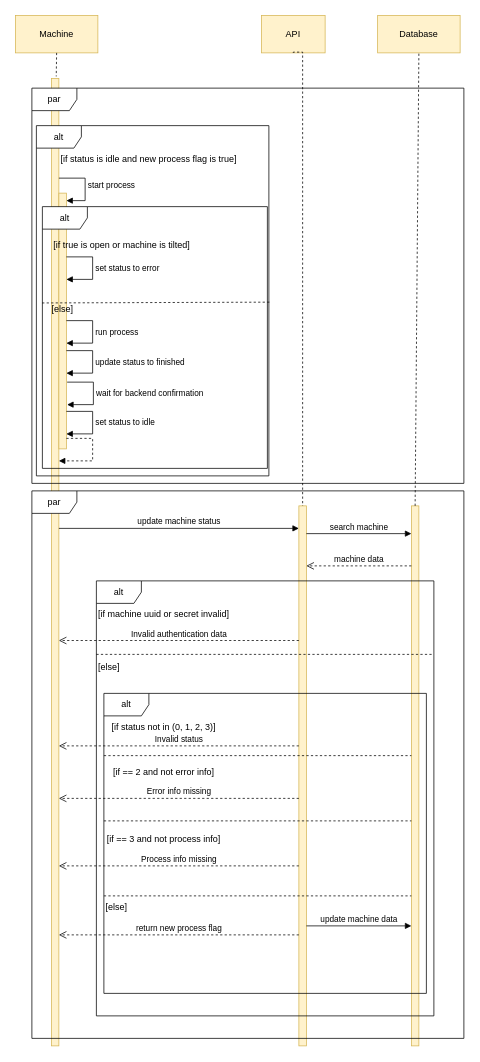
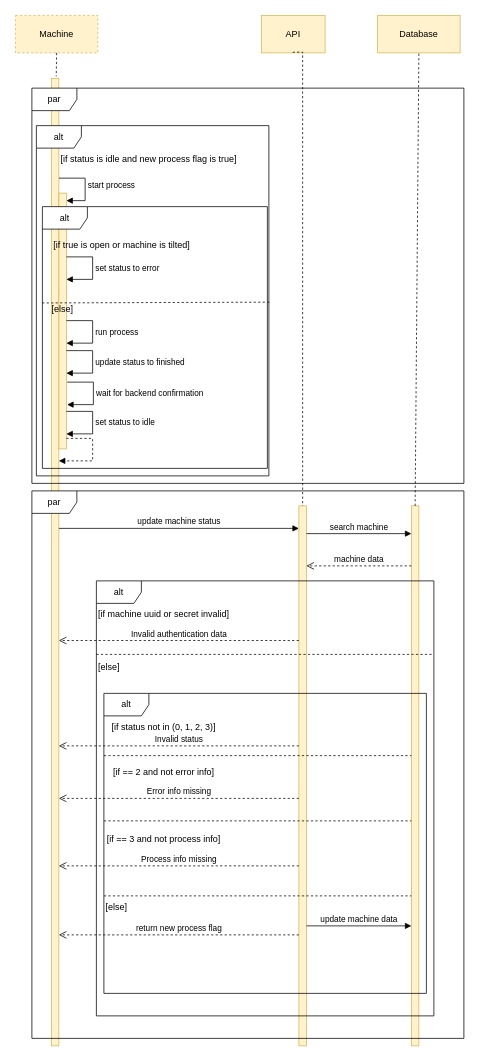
- <mxCell id="42" value="Machine" style="html=1;whiteSpace=wrap;fillColor=#fff2cc;strokeColor=#d6b656;" vertex="1" parent="1"><mxGeometry x="20" y="20" width="110" height="50" as="geometry" /></mxCell>
+ <mxCell id="42" value="Machine" style="html=1;whiteSpace=wrap;fillColor=#fff2cc;strokeColor=#d6b656;dashed=1;" vertex="1" parent="1"><mxGeometry x="20" y="20" width="110" height="50" as="geometry" /></mxCell>
